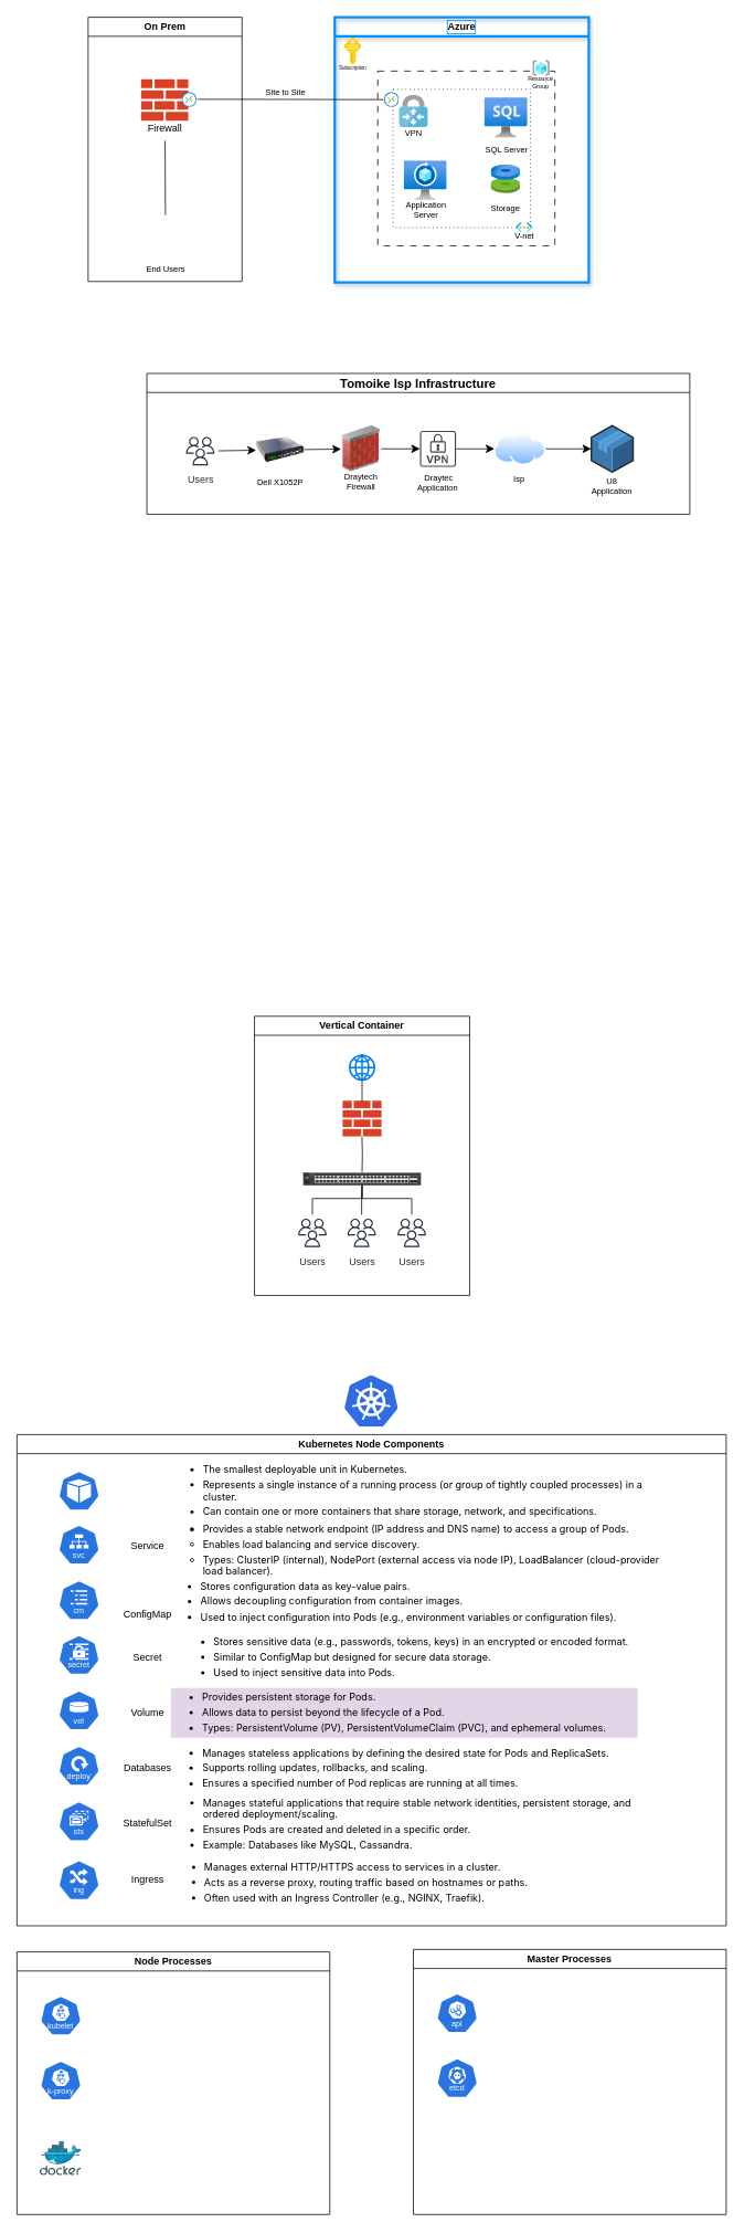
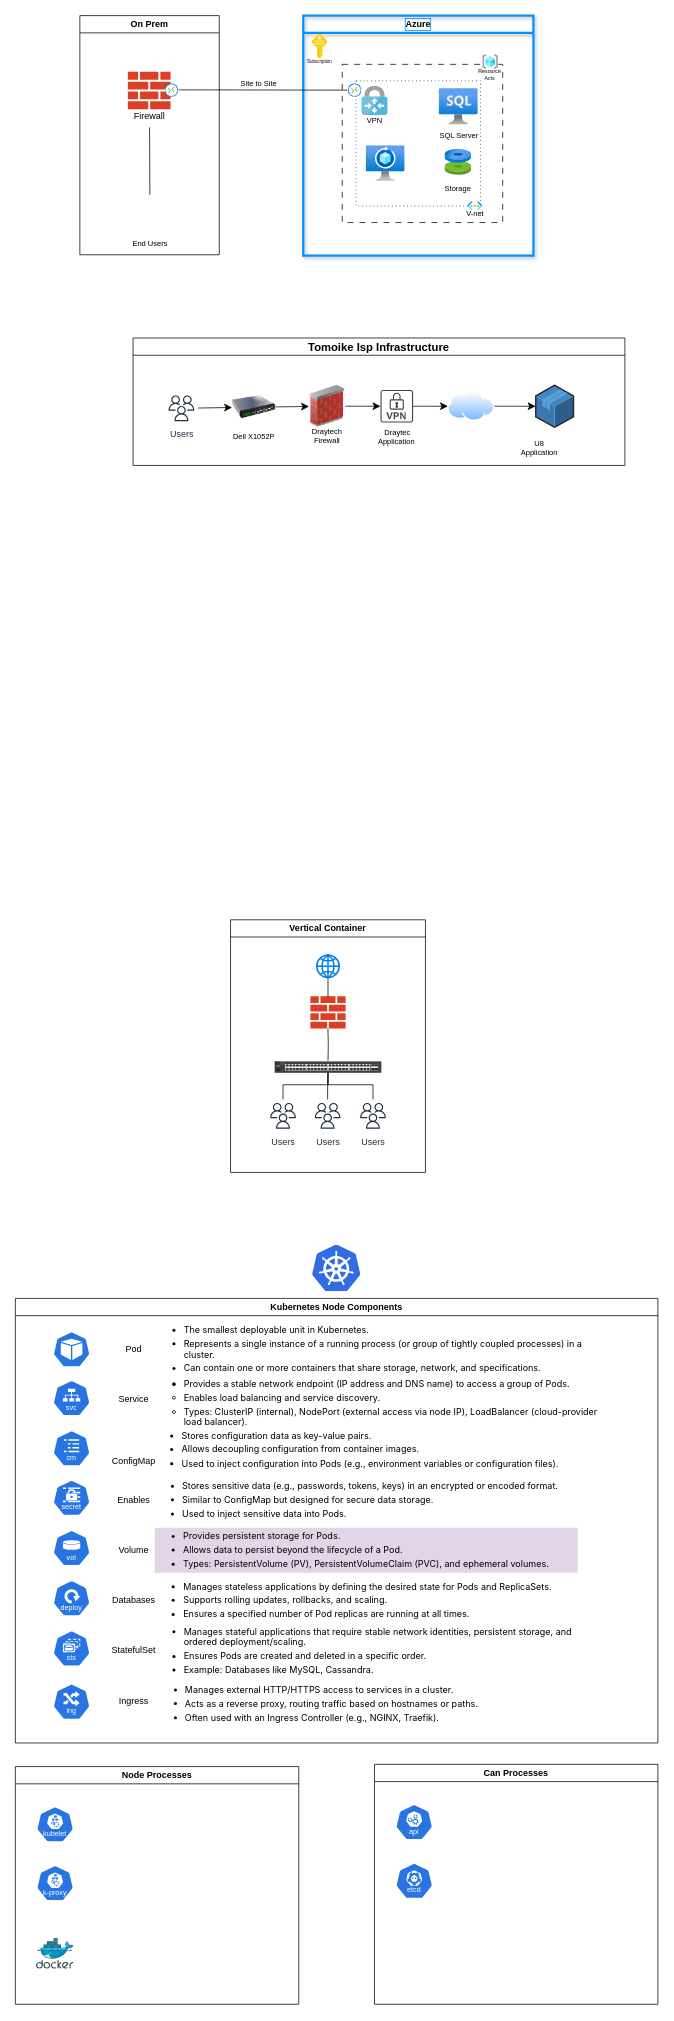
- <mxCell id="22" value="&lt;font style=&quot;font-size: 7px;&quot;&gt;Resource&lt;/font&gt;&lt;div style=&quot;font-size: 7px;&quot;&gt;&lt;font style=&quot;font-size: 7px;&quot;&gt;Group&lt;/font&gt;&lt;/div&gt;" style="text;html=1;align=center;verticalAlign=middle;whiteSpace=wrap;rounded=0;fontSize=7;" parent="11" vertex="1"><mxGeometry x="229.97" y="74" width="38" height="10.13" as="geometry" /></mxCell>
+ <mxCell id="22" value="&lt;font style=&quot;font-size: 7px;&quot;&gt;Resource&lt;/font&gt;&lt;div style=&quot;font-size: 7px;&quot;&gt;&lt;font style=&quot;font-size: 7px;&quot;&gt;Acts&lt;/font&gt;&lt;/div&gt;" style="text;html=1;align=center;verticalAlign=middle;whiteSpace=wrap;rounded=0;fontSize=7;" parent="11" vertex="1"><mxGeometry x="229.97" y="74" width="38" height="10.13" as="geometry" /></mxCell>
- <mxCell id="27" value="Application Server" style="text;html=1;align=center;verticalAlign=middle;whiteSpace=wrap;rounded=0;fontSize=10;" parent="11" vertex="1"><mxGeometry x="70.5" y="221.5" width="78.5" height="23" as="geometry" /></mxCell>
- <mxCell id="47" value="Isp" style="text;html=1;align=center;verticalAlign=middle;whiteSpace=wrap;rounded=0;fontSize=10;" parent="31" vertex="1"><mxGeometry x="420" y="112" width="60" height="30" as="geometry" /></mxCell>
- <mxCell id="45" value="U8 Application" style="text;html=1;align=center;verticalAlign=middle;whiteSpace=wrap;rounded=0;fontSize=10;" parent="31" vertex="1"><mxGeometry x="532.24" y="121.25" width="60" height="30" as="geometry" /></mxCell>
+ <mxCell id="45" value="U8 Application" style="text;html=1;align=center;verticalAlign=middle;whiteSpace=wrap;rounded=0;fontSize=10;" parent="31" vertex="1"><mxGeometry x="512.24" y="131.25" width="60" height="30" as="geometry" /></mxCell>
+ <mxCell id="68" value="Pod" style="text;html=1;align=center;verticalAlign=middle;whiteSpace=wrap;rounded=0;" parent="60" vertex="1"><mxGeometry x="128" y="53" width="60" height="30" as="geometry" /></mxCell>
- <mxCell id="74" value="Secret" style="text;html=1;align=center;verticalAlign=middle;whiteSpace=wrap;rounded=0;" parent="60" vertex="1"><mxGeometry x="128" y="254" width="60" height="30" as="geometry" /></mxCell>
+ <mxCell id="74" value="Enables" style="text;html=1;align=center;verticalAlign=middle;whiteSpace=wrap;rounded=0;" parent="60" vertex="1"><mxGeometry x="128" y="254" width="60" height="30" as="geometry" /></mxCell>
- <mxCell id="82" value="&lt;ul style=&quot;margin: calc(var(--ds-md-zoom)*12px)0; padding-left: calc(var(--ds-md-zoom)*24px); font-family: Inter, system-ui, -apple-system, BlinkMacSystemFont, &amp;quot;Segoe UI&amp;quot;, Roboto, &amp;quot;Noto Sans&amp;quot;, Ubuntu, Cantarell, &amp;quot;Helvetica Neue&amp;quot;, Oxygen, &amp;quot;Open Sans&amp;quot;, sans-serif; text-align: start;&quot;&gt;&lt;li style=&quot;&quot;&gt;&lt;p style=&quot;margin-top: 0px; margin-right: 0px; margin-left: 0px; line-height: var(--ds-md-line-height); margin-bottom: 0px !important;&quot;&gt;&lt;font style=&quot;color: rgb(0, 0, 0);&quot;&gt;Stores sensitive data (e.g., passwords, tokens, keys) in an encrypted or encoded format.&lt;/font&gt;&lt;/p&gt;&lt;/li&gt;&lt;li style=&quot;margin-top: 4px;&quot;&gt;&lt;p style=&quot;margin-top: 0px; margin-right: 0px; margin-left: 0px; line-height: var(--ds-md-line-height); margin-bottom: 0px !important;&quot;&gt;&lt;font style=&quot;color: rgb(0, 0, 0);&quot;&gt;Similar to ConfigMap but designed for secure data storage.&lt;/font&gt;&lt;/p&gt;&lt;/li&gt;&lt;li style=&quot;margin-top: 4px;&quot;&gt;&lt;p style=&quot;margin-top: 0px; margin-right: 0px; margin-left: 0px; line-height: var(--ds-md-line-height); margin-bottom: 0px !important;&quot;&gt;&lt;font style=&quot;color: rgb(0, 0, 0);&quot;&gt;Used to inject sensitive data into Pods.&lt;/font&gt;&lt;/p&gt;&lt;/li&gt;&lt;/ul&gt;" style="whiteSpace=wrap;html=1;strokeColor=none;" parent="60" vertex="1"><mxGeometry x="208" y="239" width="561" height="60" as="geometry" /></mxCell>
+ <mxCell id="82" value="&lt;ul style=&quot;margin: calc(var(--ds-md-zoom)*12px)0; padding-left: calc(var(--ds-md-zoom)*24px); font-family: Inter, system-ui, -apple-system, BlinkMacSystemFont, &amp;quot;Segoe UI&amp;quot;, Roboto, &amp;quot;Noto Sans&amp;quot;, Ubuntu, Cantarell, &amp;quot;Helvetica Neue&amp;quot;, Oxygen, &amp;quot;Open Sans&amp;quot;, sans-serif; text-align: start;&quot;&gt;&lt;li style=&quot;&quot;&gt;&lt;p style=&quot;margin-top: 0px; margin-right: 0px; margin-left: 0px; line-height: var(--ds-md-line-height); margin-bottom: 0px !important;&quot;&gt;&lt;font style=&quot;color: rgb(0, 0, 0);&quot;&gt;Stores sensitive data (e.g., passwords, tokens, keys) in an encrypted or encoded format.&lt;/font&gt;&lt;/p&gt;&lt;/li&gt;&lt;li style=&quot;margin-top: 4px;&quot;&gt;&lt;p style=&quot;margin-top: 0px; margin-right: 0px; margin-left: 0px; line-height: var(--ds-md-line-height); margin-bottom: 0px !important;&quot;&gt;&lt;font style=&quot;color: rgb(0, 0, 0);&quot;&gt;Similar to ConfigMap but designed for secure data storage.&lt;/font&gt;&lt;/p&gt;&lt;/li&gt;&lt;li style=&quot;margin-top: 4px;&quot;&gt;&lt;p style=&quot;margin-top: 0px; margin-right: 0px; margin-left: 0px; line-height: var(--ds-md-line-height); margin-bottom: 0px !important;&quot;&gt;&lt;font style=&quot;color: rgb(0, 0, 0);&quot;&gt;Used to inject sensitive data into Pods.&lt;/font&gt;&lt;/p&gt;&lt;/li&gt;&lt;/ul&gt;" style="whiteSpace=wrap;html=1;strokeColor=none;" parent="60" vertex="1"><mxGeometry x="193" y="239" width="561" height="60" as="geometry" /></mxCell>
- <mxCell id="86" value="Master Processes" style="swimlane;whiteSpace=wrap;html=1;" parent="1" vertex="1"><mxGeometry x="499" y="2352.5" width="378" height="320" as="geometry" /></mxCell>
+ <mxCell id="86" value="Can Processes" style="swimlane;whiteSpace=wrap;html=1;" parent="1" vertex="1"><mxGeometry x="499" y="2352.5" width="378" height="320" as="geometry" /></mxCell>
